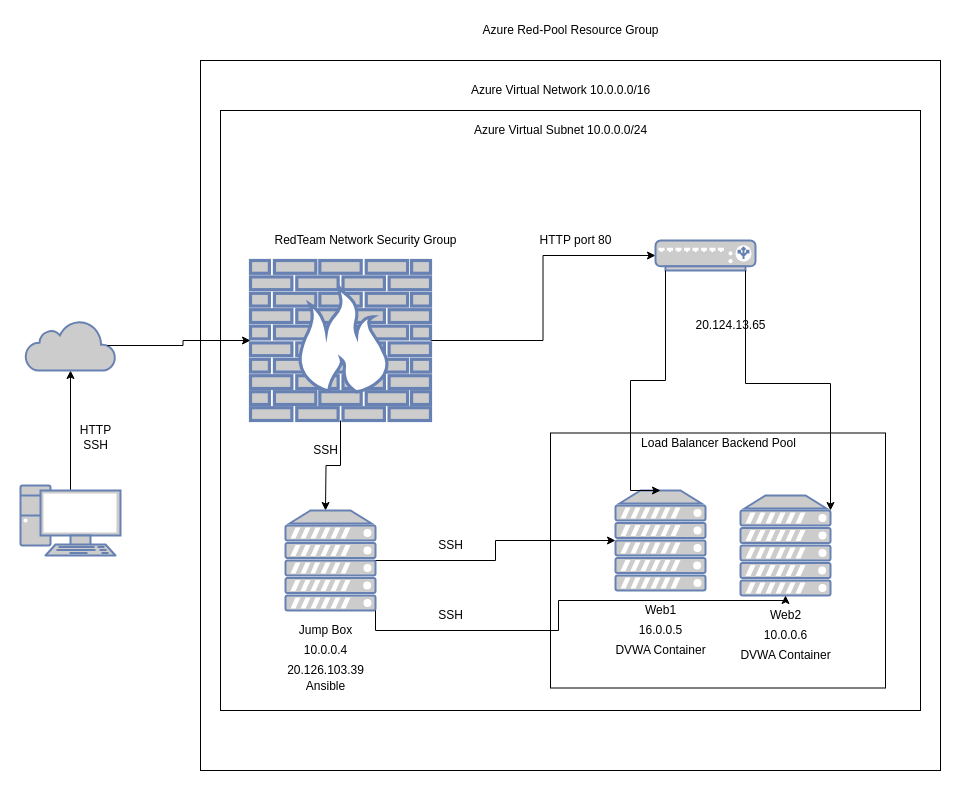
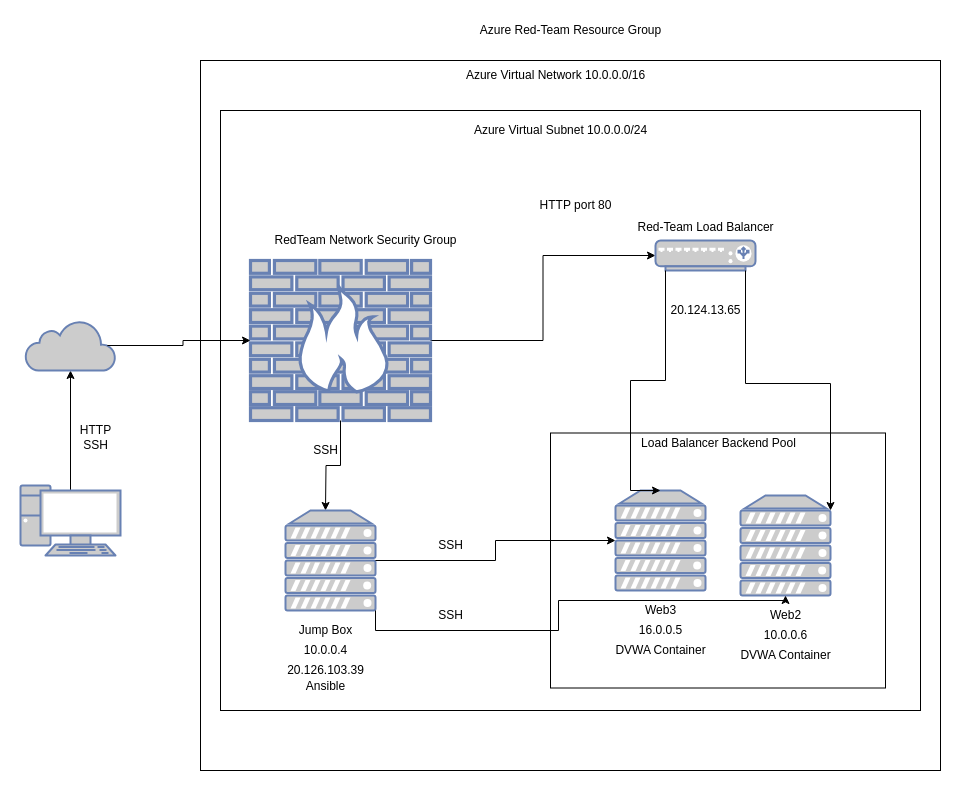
- <mxCell id="6" value="Azure Red-Pool Resource Group" style="text;html=1;align=center;verticalAlign=middle;resizable=0;points=[];autosize=1;strokeColor=none;fillColor=none;" parent="1" vertex="1"><mxGeometry x="470" y="20" width="200" height="20" as="geometry" /></mxCell>
+ <mxCell id="6" value="Azure Red-Team Resource Group" style="text;html=1;align=center;verticalAlign=middle;resizable=0;points=[];autosize=1;strokeColor=none;fillColor=none;" parent="1" vertex="1"><mxGeometry x="470" y="20" width="200" height="20" as="geometry" /></mxCell>
- <mxCell id="41" value="Azure Virtual Network 10.0.0.0/16" style="text;html=1;resizable=0;autosize=1;align=center;verticalAlign=middle;points=[];fillColor=none;strokeColor=none;rounded=0;" parent="1" vertex="1"><mxGeometry x="465" y="80" width="190" height="20" as="geometry" /></mxCell>
+ <mxCell id="41" value="Azure Virtual Network 10.0.0.0/16" style="text;html=1;resizable=0;autosize=1;align=center;verticalAlign=middle;points=[];fillColor=none;strokeColor=none;rounded=0;" parent="1" vertex="1"><mxGeometry x="460" y="65" width="190" height="20" as="geometry" /></mxCell>
+ <mxCell id="18" value="Red-Team Load Balancer" style="text;html=1;resizable=0;autosize=1;align=center;verticalAlign=middle;points=[];fillColor=none;strokeColor=none;rounded=0;" parent="1" vertex="1"><mxGeometry x="630" y="217" width="150" height="20" as="geometry" /></mxCell>
- <mxCell id="39" value="HTTP port 80" style="text;html=1;resizable=0;autosize=1;align=center;verticalAlign=middle;points=[];fillColor=none;strokeColor=none;rounded=0;" parent="1" vertex="1"><mxGeometry x="530" y="230" width="90" height="20" as="geometry" /></mxCell>
+ <mxCell id="39" value="HTTP port 80" style="text;html=1;resizable=0;autosize=1;align=center;verticalAlign=middle;points=[];fillColor=none;strokeColor=none;rounded=0;" parent="1" vertex="1"><mxGeometry x="530" y="195" width="90" height="20" as="geometry" /></mxCell>
- <mxCell id="19" value="20.124.13.65" style="text;html=1;resizable=0;autosize=1;align=center;verticalAlign=middle;points=[];fillColor=none;strokeColor=none;rounded=0;" parent="1" vertex="1"><mxGeometry x="685" y="315" width="90" height="20" as="geometry" /></mxCell>
+ <mxCell id="19" value="20.124.13.65" style="text;html=1;resizable=0;autosize=1;align=center;verticalAlign=middle;points=[];fillColor=none;strokeColor=none;rounded=0;" parent="1" vertex="1"><mxGeometry x="660" y="300" width="90" height="20" as="geometry" /></mxCell>
- <mxCell id="27" value="Web1" style="text;html=1;resizable=0;autosize=1;align=center;verticalAlign=middle;points=[];fillColor=none;strokeColor=none;rounded=0;" parent="1" vertex="1"><mxGeometry x="635" y="600" width="50" height="20" as="geometry" /></mxCell>
+ <mxCell id="27" value="Web3" style="text;html=1;resizable=0;autosize=1;align=center;verticalAlign=middle;points=[];fillColor=none;strokeColor=none;rounded=0;" parent="1" vertex="1"><mxGeometry x="635" y="600" width="50" height="20" as="geometry" /></mxCell>
